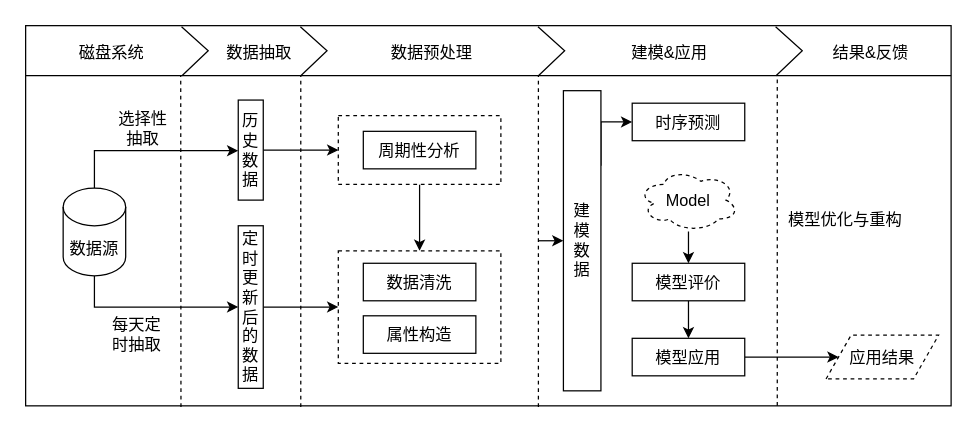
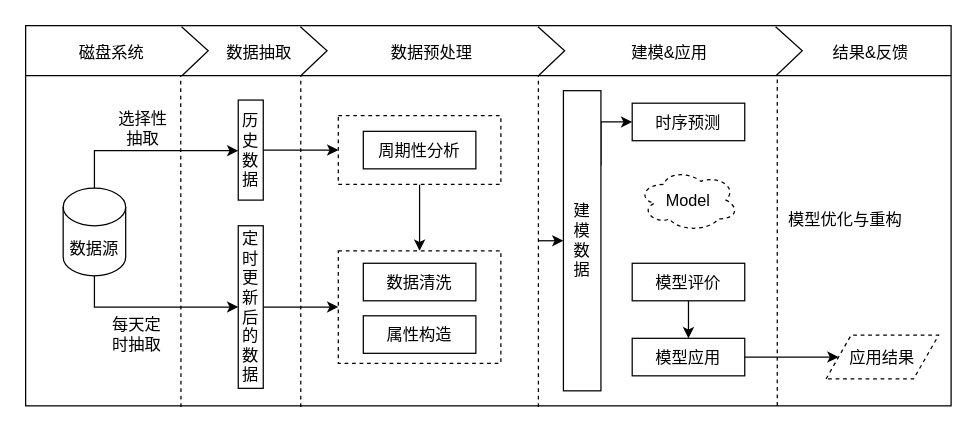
- <mxCell id="24" style="edgeStyle=orthogonalEdgeStyle;rounded=0;orthogonalLoop=1;jettySize=auto;html=1;fontSize=13;" edge="1" parent="1" source="25" target="20"><mxGeometry relative="1" as="geometry" /></mxCell>
